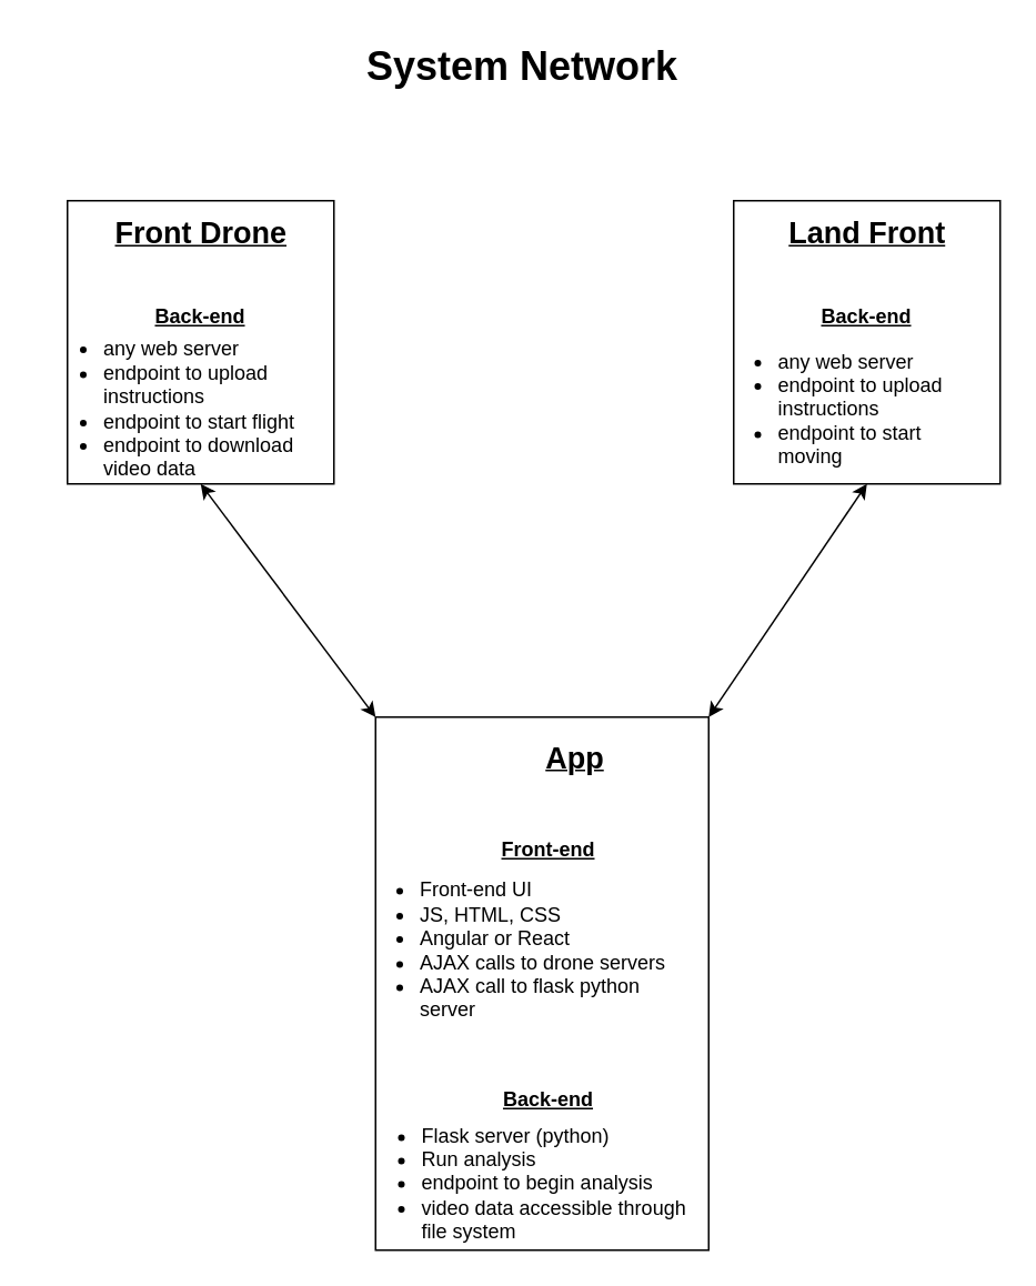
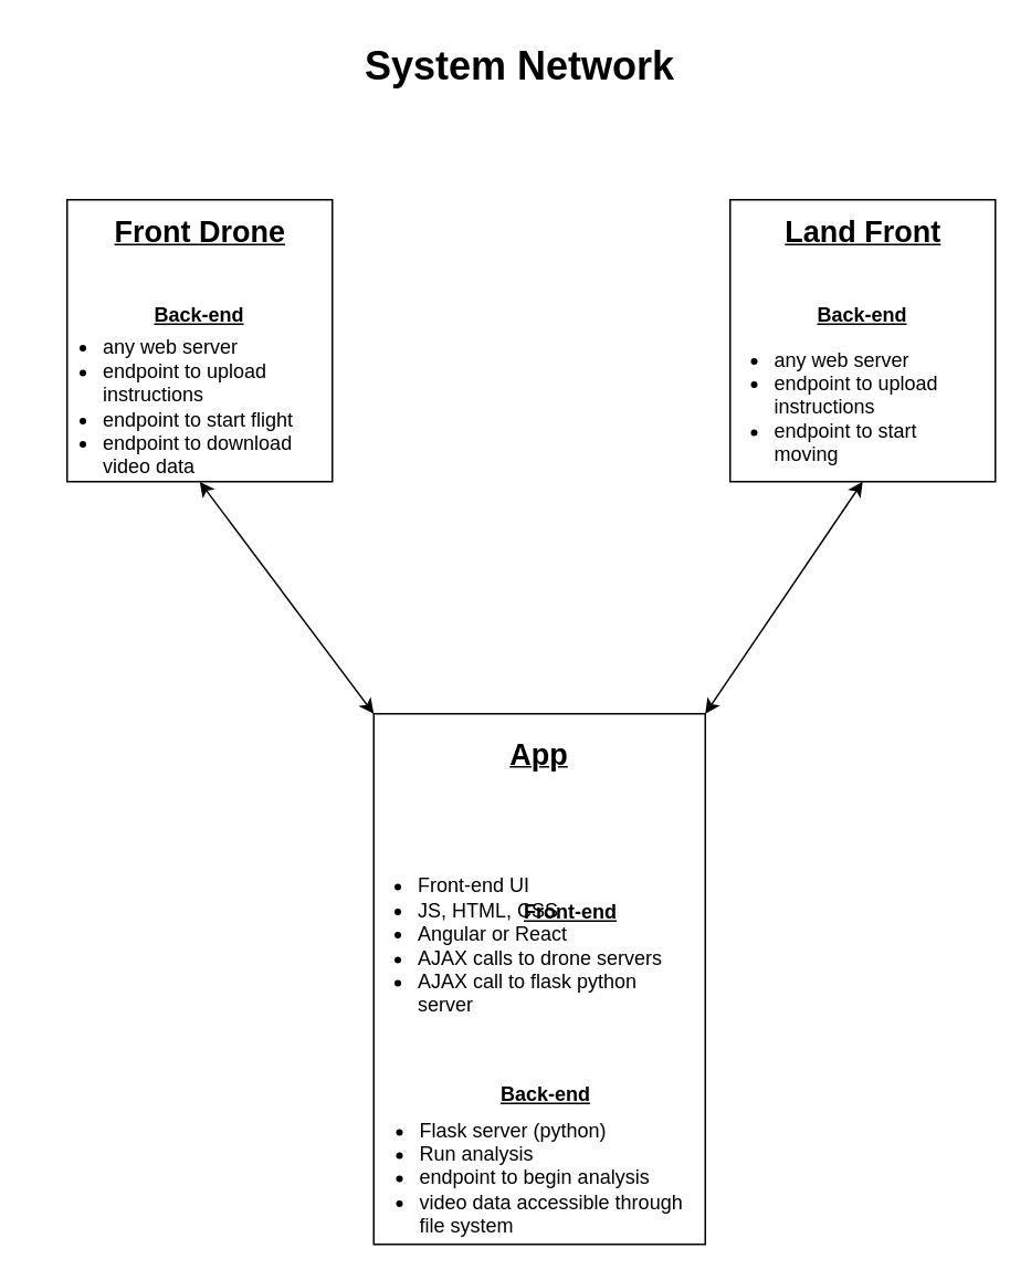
- <mxCell id="3" value="&lt;u&gt;&lt;b&gt;&lt;font style=&quot;font-size: 18px&quot;&gt;App&lt;/font&gt;&lt;/b&gt;&lt;/u&gt;" style="text;html=1;strokeColor=none;fillColor=none;align=center;verticalAlign=middle;whiteSpace=wrap;rounded=0;" vertex="1" parent="1"><mxGeometry x="325" y="440" width="40" height="30" as="geometry" /></mxCell>
+ <mxCell id="3" value="&lt;u&gt;&lt;b&gt;&lt;font style=&quot;font-size: 18px&quot;&gt;App&lt;/font&gt;&lt;/b&gt;&lt;/u&gt;" style="text;html=1;strokeColor=none;fillColor=none;align=center;verticalAlign=middle;whiteSpace=wrap;rounded=0;" vertex="1" parent="1"><mxGeometry x="305" y="440" width="40" height="30" as="geometry" /></mxCell>
- <mxCell id="6" value="&lt;b&gt;&lt;u&gt;Front-end&lt;/u&gt;&lt;/b&gt;" style="text;html=1;strokeColor=none;fillColor=none;align=center;verticalAlign=middle;whiteSpace=wrap;rounded=0;" vertex="1" parent="1"><mxGeometry x="298" y="500" width="62" height="20" as="geometry" /></mxCell>
+ <mxCell id="6" value="&lt;b&gt;&lt;u&gt;Front-end&lt;/u&gt;&lt;/b&gt;" style="text;html=1;strokeColor=none;fillColor=none;align=center;verticalAlign=middle;whiteSpace=wrap;rounded=0;" vertex="1" parent="1"><mxGeometry x="313" y="540" width="62" height="20" as="geometry" /></mxCell>
